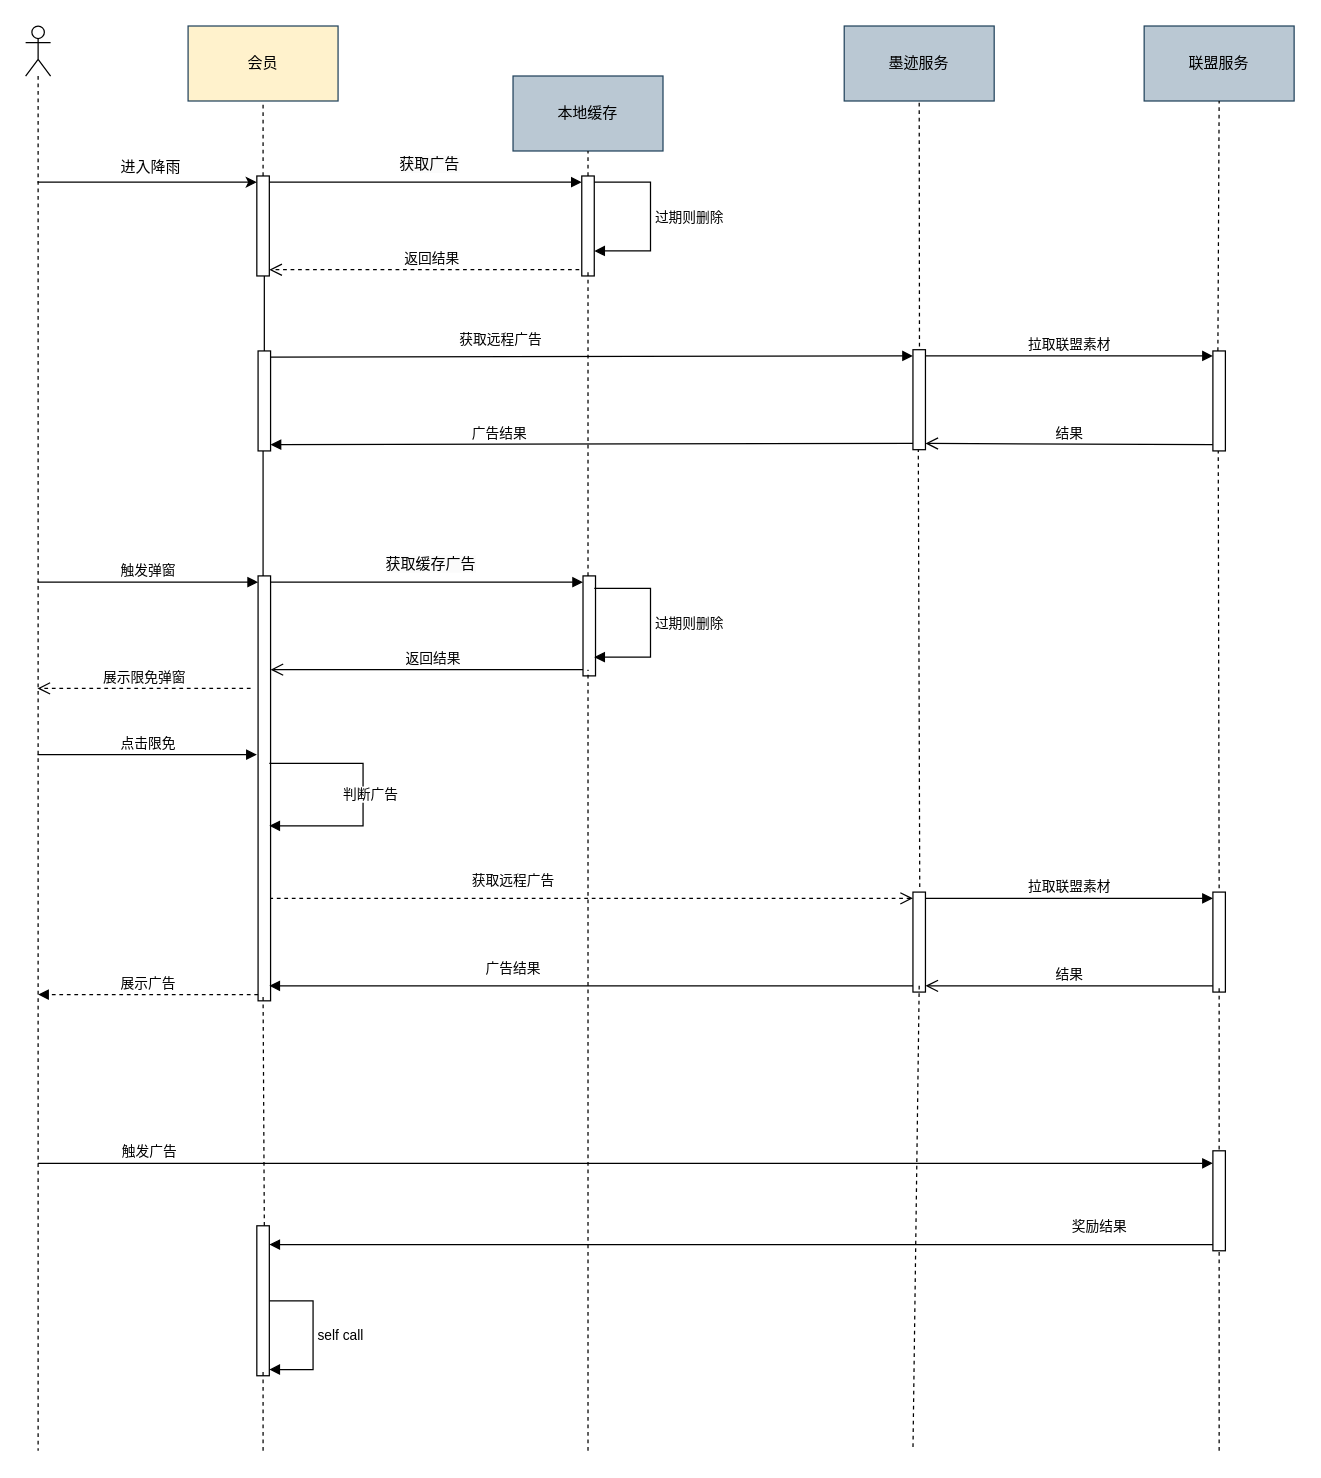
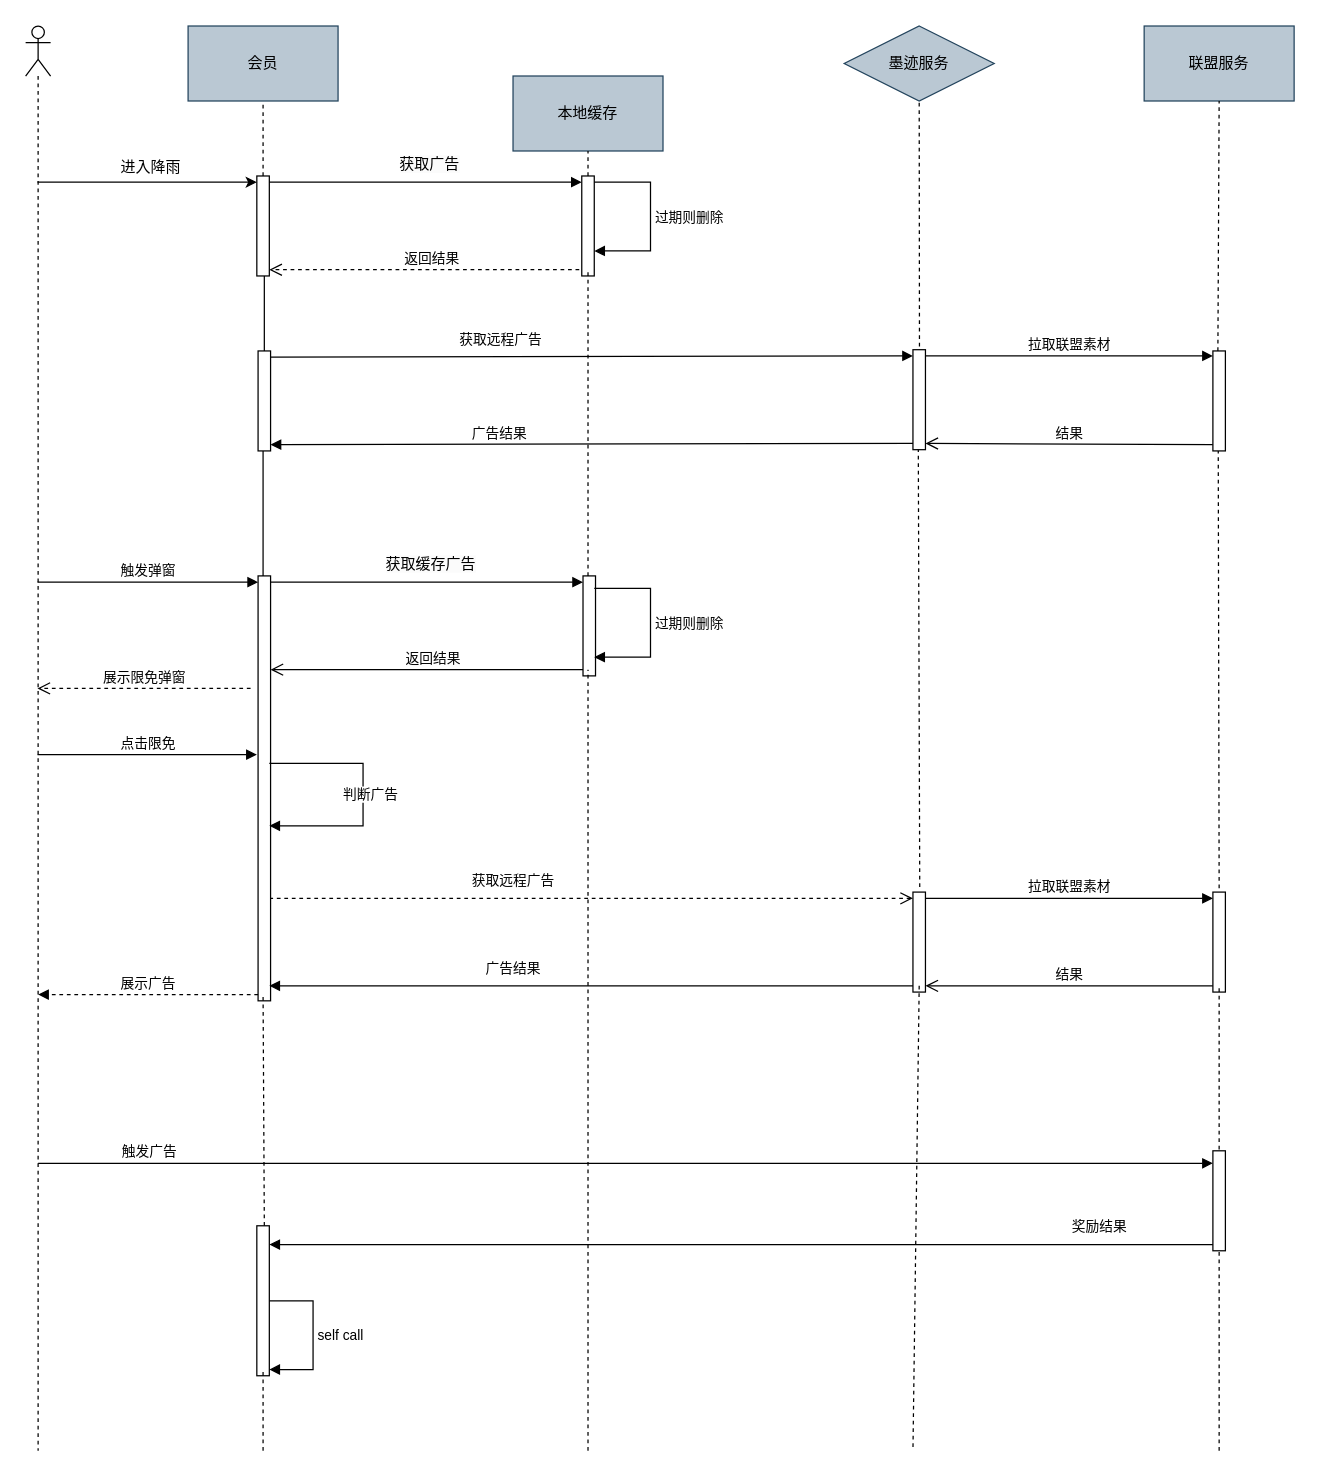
- <mxCell id="3" value="会员" style="rounded=0;whiteSpace=wrap;html=1;fillColor=#fff2cc;strokeColor=#23445d;" parent="1" vertex="1"><mxGeometry x="150" y="20" width="120" height="60" as="geometry" /></mxCell>
+ <mxCell id="3" value="会员" style="rounded=0;whiteSpace=wrap;html=1;fillColor=#bac8d3;strokeColor=#23445d;" parent="1" vertex="1"><mxGeometry x="150" y="20" width="120" height="60" as="geometry" /></mxCell>
- <mxCell id="5" value="墨迹服务" style="rounded=0;whiteSpace=wrap;html=1;fillColor=#bac8d3;strokeColor=#23445d;" parent="1" vertex="1"><mxGeometry x="675" y="20" width="120" height="60" as="geometry" /></mxCell>
+ <mxCell id="5" value="墨迹服务" style="rhombus;whiteSpace=wrap;html=1;fillColor=#bac8d3;strokeColor=#23445d;" parent="1" vertex="1"><mxGeometry x="675" y="20" width="120" height="60" as="geometry" /></mxCell>
